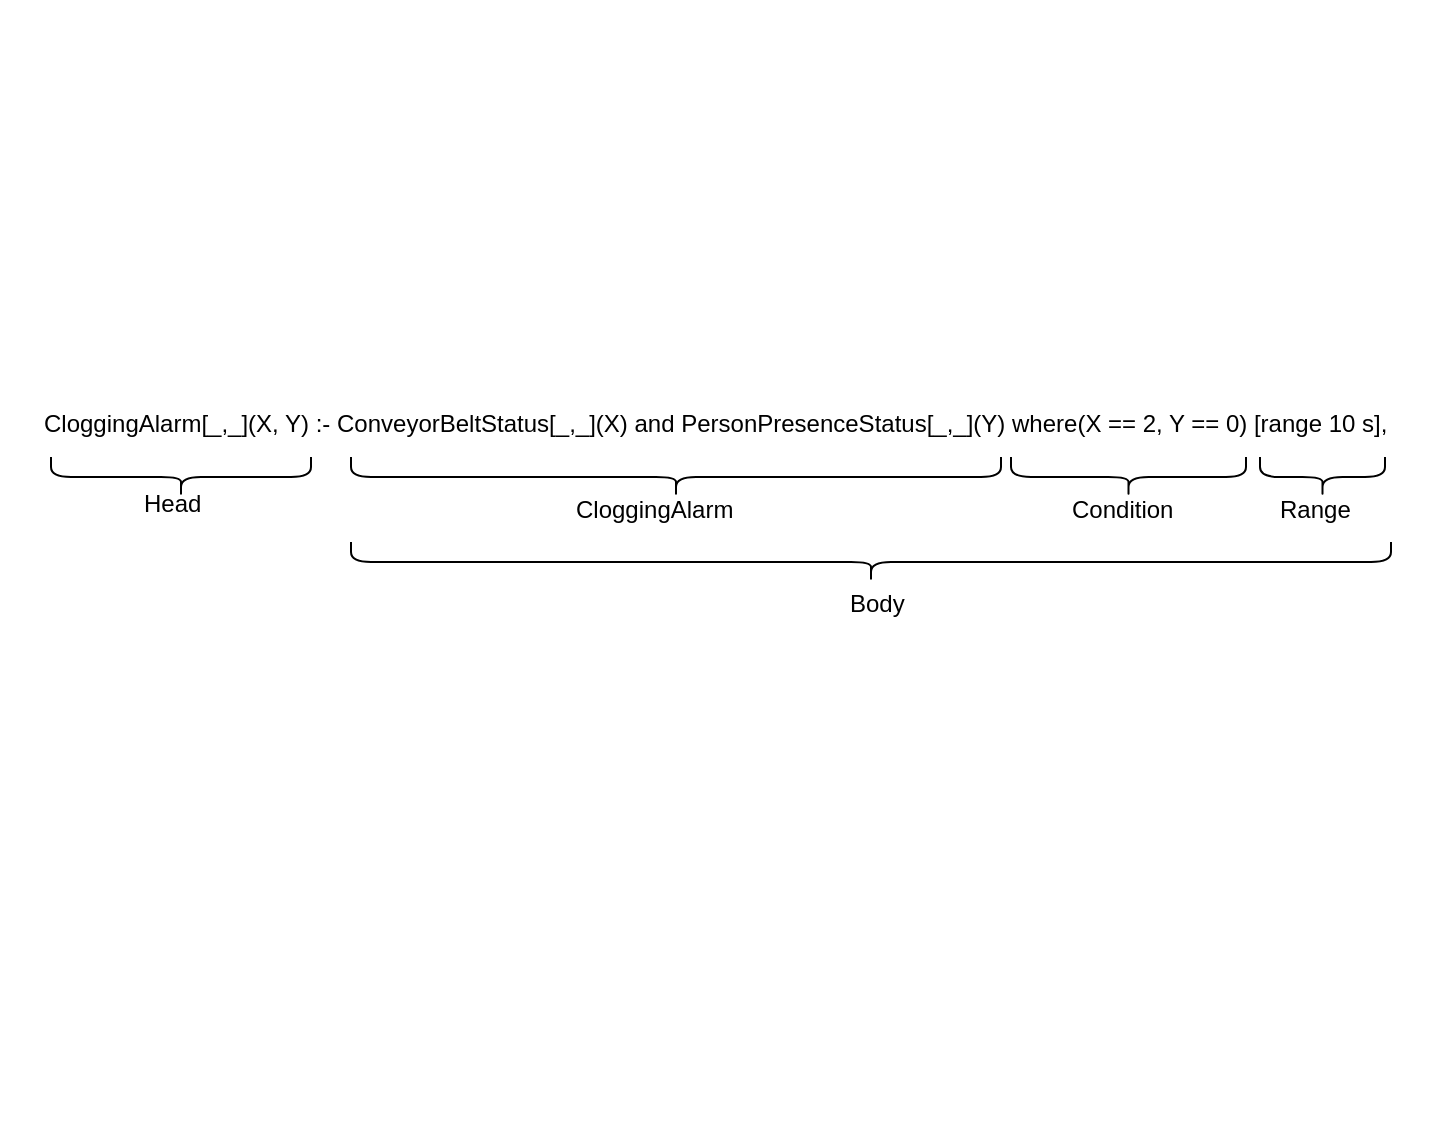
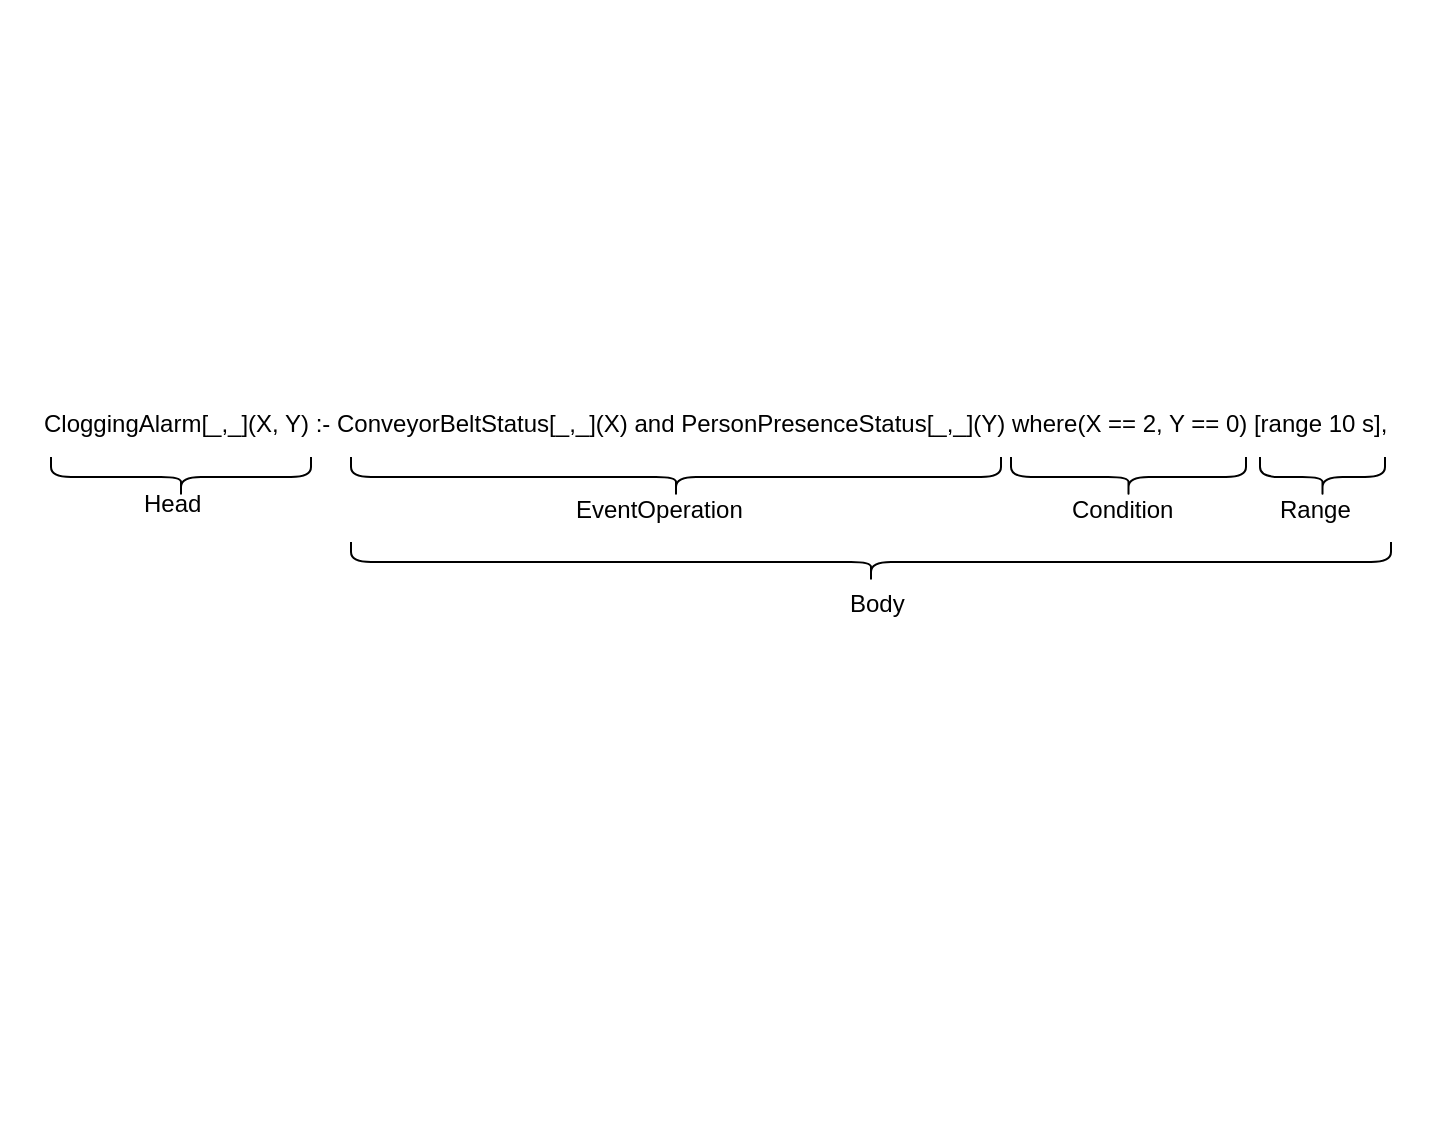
- <mxCell id="6" value="&lt;font style=&quot;font-size: 12px&quot;&gt;&lt;span style=&quot;left: 801.778px ; top: 474.504px ; font-family: sans-serif ; transform: scalex(0.992)&quot;&gt;CloggingAlarm&lt;/span&gt;&lt;/font&gt;" style="text;whiteSpace=wrap;html=1;" vertex="1" parent="1"><mxGeometry x="286.25" y="240.5" width="102.5" height="30" as="geometry" /></mxCell>
+ <mxCell id="6" value="&lt;font style=&quot;font-size: 12px&quot;&gt;&lt;span style=&quot;left: 801.778px ; top: 474.504px ; font-family: sans-serif ; transform: scalex(0.992)&quot;&gt;EventOperation&lt;/span&gt;&lt;/font&gt;" style="text;whiteSpace=wrap;html=1;" vertex="1" parent="1"><mxGeometry x="286.25" y="240.5" width="102.5" height="30" as="geometry" /></mxCell>
